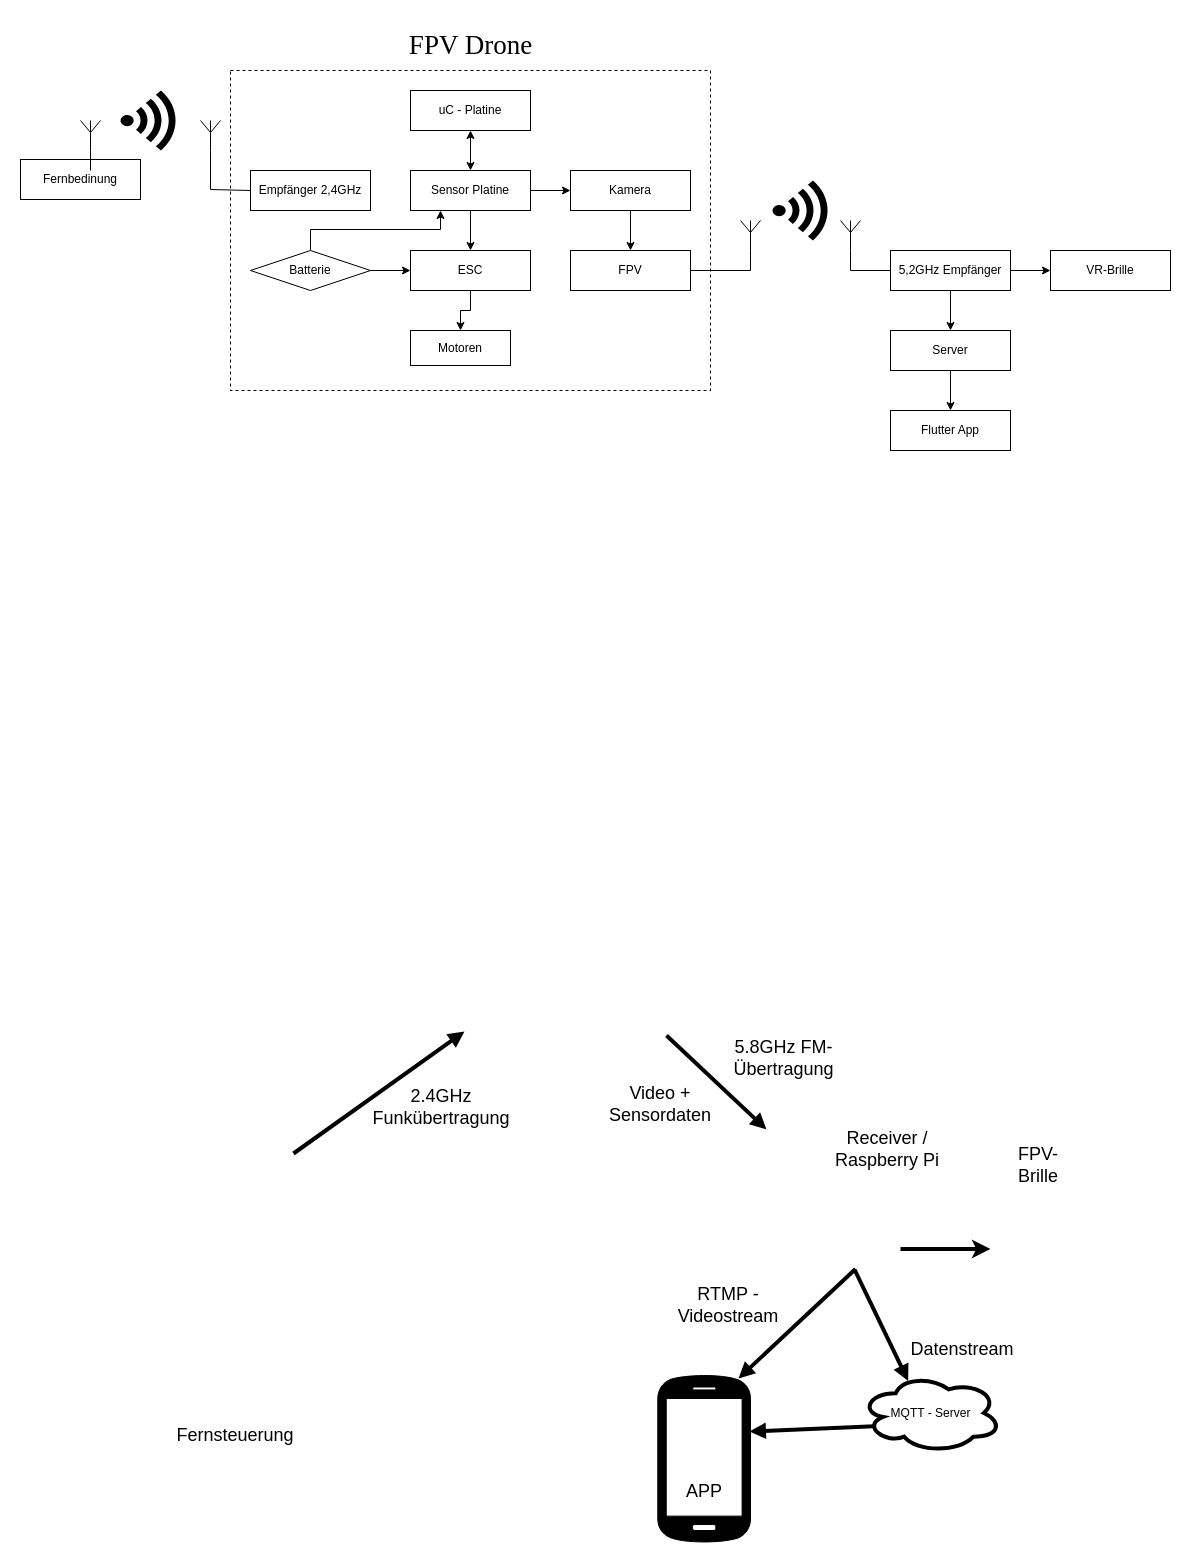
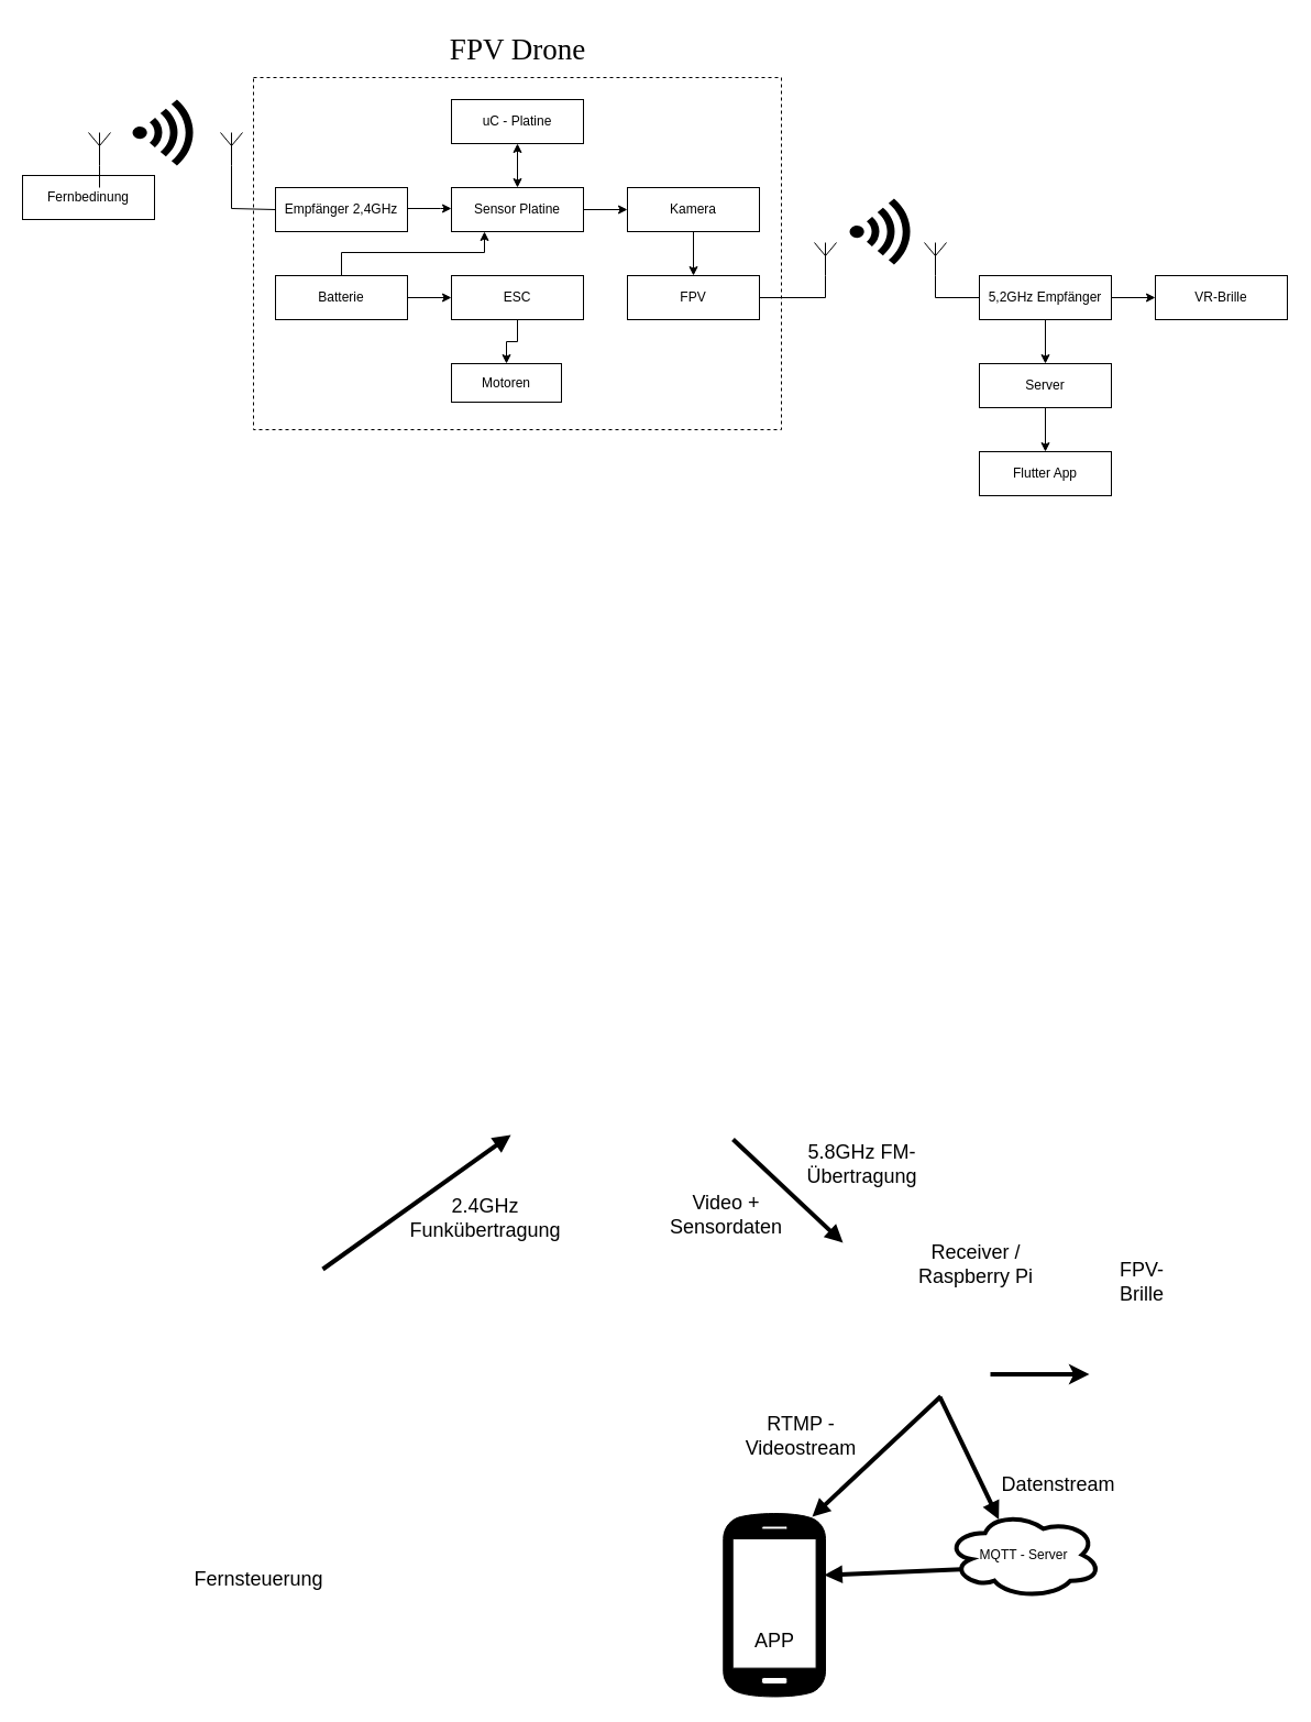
+ <mxCell id="11" style="edgeStyle=orthogonalEdgeStyle;rounded=0;orthogonalLoop=1;jettySize=auto;html=1;" parent="1" source="12" target="7" edge="1"><mxGeometry relative="1" as="geometry"><Array as="points"><mxPoint x="400" y="189" /><mxPoint x="400" y="189" /></Array></mxGeometry></mxCell>
- <mxCell id="6" style="edgeStyle=orthogonalEdgeStyle;rounded=0;orthogonalLoop=1;jettySize=auto;html=1;entryX=0.5;entryY=0;entryDx=0;entryDy=0;" parent="1" source="7" target="14" edge="1"><mxGeometry relative="1" as="geometry" /></mxCell>
- <mxCell id="17" value="Batterie" style="rhombus;whiteSpace=wrap;html=1;" parent="1" vertex="1"><mxGeometry x="250" y="250" width="120" height="40" as="geometry" /></mxCell>
+ <mxCell id="17" value="Batterie" style="rounded=0;whiteSpace=wrap;html=1;" parent="1" vertex="1"><mxGeometry x="250" y="250" width="120" height="40" as="geometry" /></mxCell>
